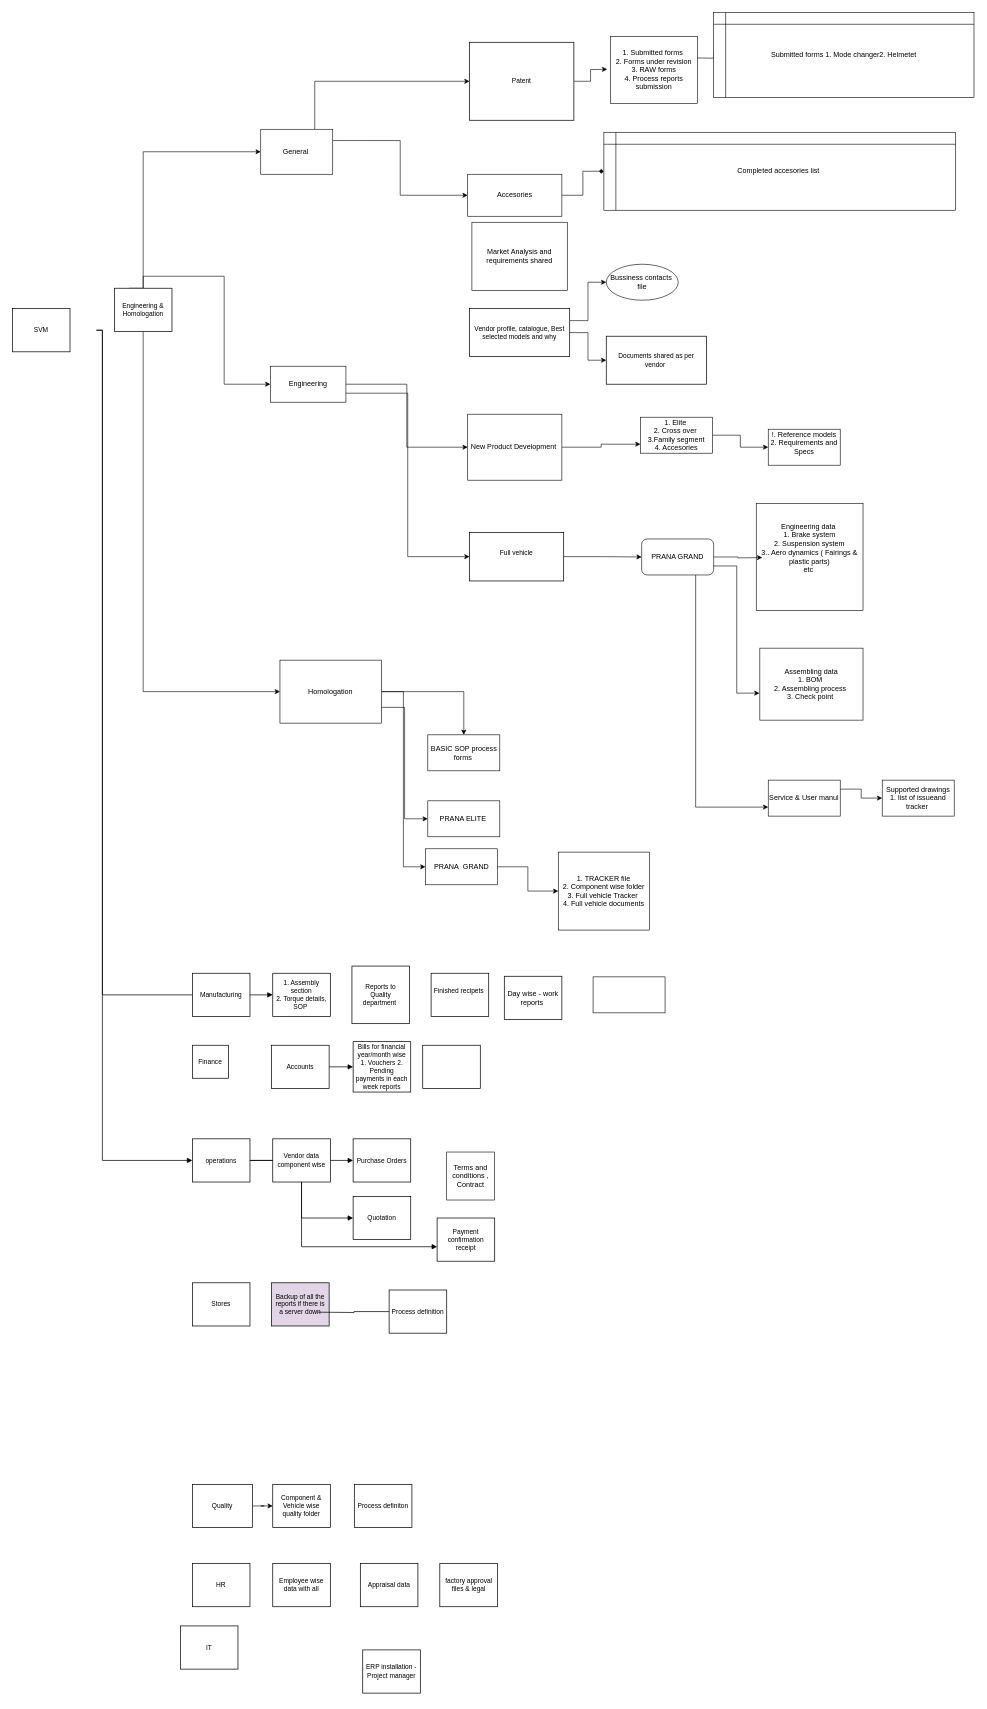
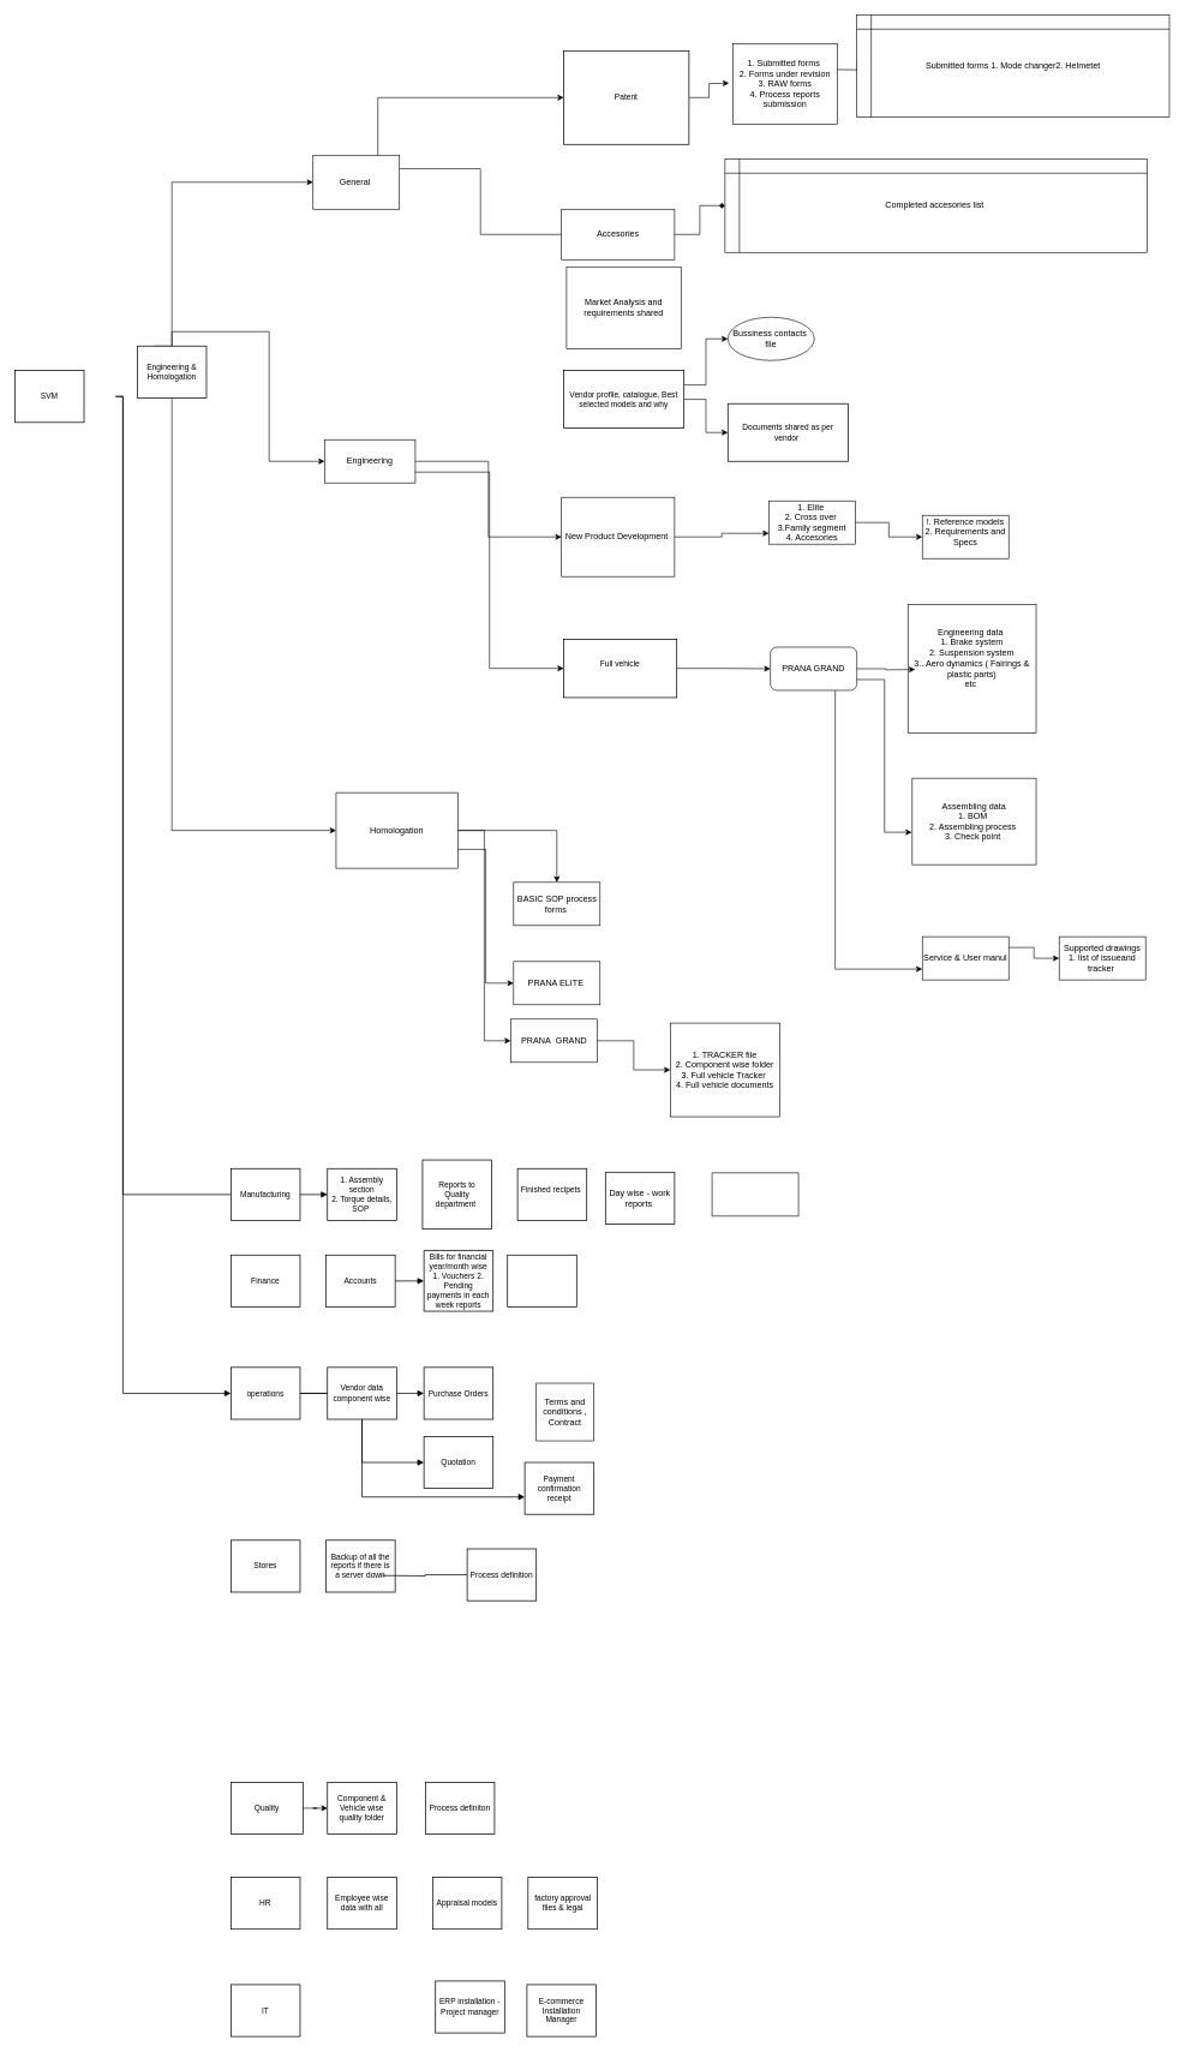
- <mxCell id="74" style="edgeStyle=orthogonalEdgeStyle;rounded=0;orthogonalLoop=1;jettySize=auto;html=1;exitX=1;exitY=0.25;exitDx=0;exitDy=0;entryX=0;entryY=0.5;entryDx=0;entryDy=0;" parent="1" source="75" target="51" edge="1"><mxGeometry relative="1" as="geometry" /></mxCell>
+ <mxCell id="74" style="edgeStyle=orthogonalEdgeStyle;rounded=0;orthogonalLoop=1;jettySize=auto;html=1;exitX=1;exitY=0.25;exitDx=0;exitDy=0;entryX=0;entryY=0.5;entryDx=0;entryDy=0;endArrow=none;" parent="1" source="75" target="51" edge="1"><mxGeometry relative="1" as="geometry" /></mxCell>
- <mxCell id="49" value="Finance" style="html=1;whiteSpace=wrap;;fontSize=11;fontColor=#000000;spacing=5;strokeOpacity=100;strokeWidth=1.2;" parent="1" vertex="1"><mxGeometry x="320" y="1742" width="60" height="55" as="geometry" /></mxCell>
+ <mxCell id="49" value="Finance" style="html=1;whiteSpace=wrap;;fontSize=11;fontColor=#000000;spacing=5;strokeOpacity=100;strokeWidth=1.2;" parent="1" vertex="1"><mxGeometry x="320" y="1742" width="96" height="72" as="geometry" /></mxCell>
- <mxCell id="34" value="Backup  of all the reports if there is a server down" style="html=1;whiteSpace=wrap;fontSize=11;fontColor=#000000;spacing=5;strokeOpacity=100;strokeWidth=1.2;fillColor=#e1d5e7;" parent="1" vertex="1"><mxGeometry x="452" y="2138" width="96" height="72" as="geometry" /></mxCell>
+ <mxCell id="34" value="Backup  of all the reports if there is a server down" style="html=1;whiteSpace=wrap;;fontSize=11;fontColor=#000000;spacing=5;strokeOpacity=100;strokeWidth=1.2;" parent="1" vertex="1"><mxGeometry x="452" y="2138" width="96" height="72" as="geometry" /></mxCell>
- <mxCell id="44" value="Appraisal data" style="html=1;whiteSpace=wrap;;fontSize=11;fontColor=#000000;spacing=5;strokeOpacity=100;strokeWidth=1.2;" parent="1" vertex="1"><mxGeometry x="600" y="2606" width="96" height="72" as="geometry" /></mxCell>
+ <mxCell id="44" value="Appraisal models" style="html=1;whiteSpace=wrap;;fontSize=11;fontColor=#000000;spacing=5;strokeOpacity=100;strokeWidth=1.2;" parent="1" vertex="1"><mxGeometry x="600" y="2606" width="96" height="72" as="geometry" /></mxCell>
- <mxCell id="46" value="IT " style="html=1;whiteSpace=wrap;;fontSize=11;fontColor=#000000;spacing=5;strokeOpacity=100;strokeWidth=1.2;" parent="1" vertex="1"><mxGeometry x="300" y="2710" width="96" height="72" as="geometry" /></mxCell>
+ <mxCell id="46" value="IT " style="html=1;whiteSpace=wrap;;fontSize=11;fontColor=#000000;spacing=5;strokeOpacity=100;strokeWidth=1.2;" parent="1" vertex="1"><mxGeometry x="320" y="2755" width="96" height="72" as="geometry" /></mxCell>
+ <mxCell id="48" value="E-commerce Installation Manager" style="html=1;whiteSpace=wrap;;fontSize=11;fontColor=#000000;spacing=5;strokeOpacity=100;strokeWidth=1.2;" parent="1" vertex="1"><mxGeometry x="731" y="2755" width="96" height="72" as="geometry" /></mxCell>
